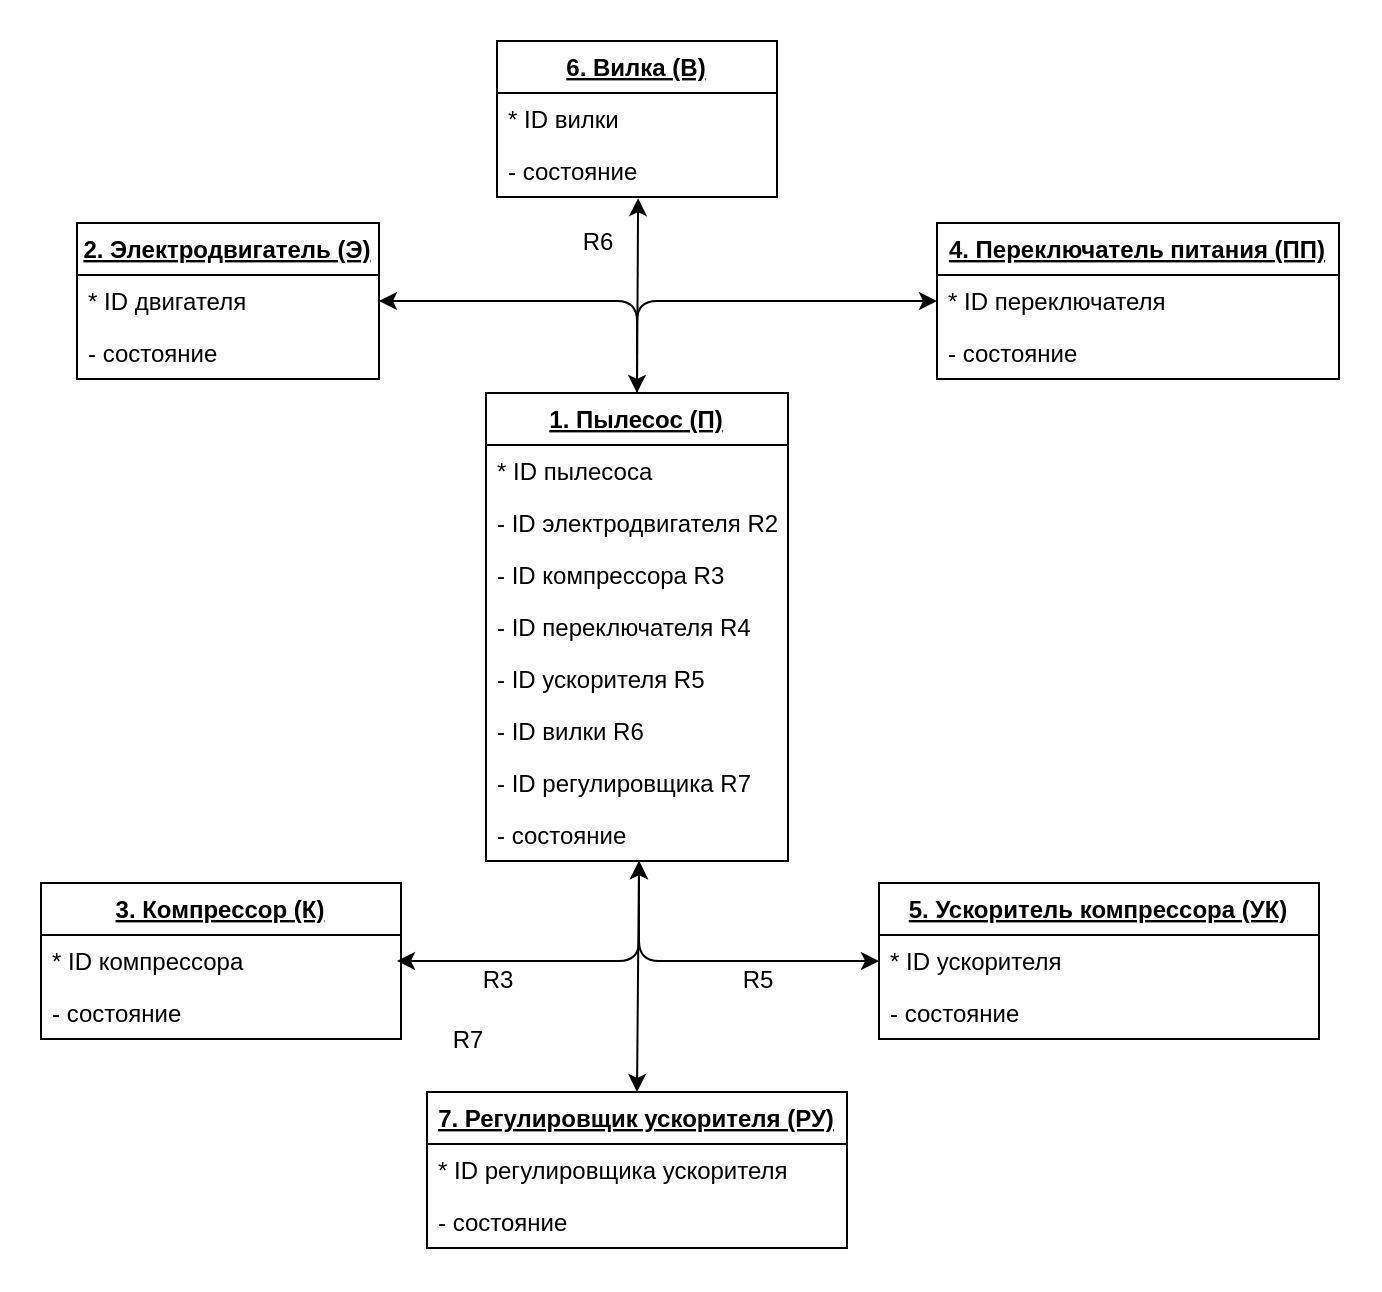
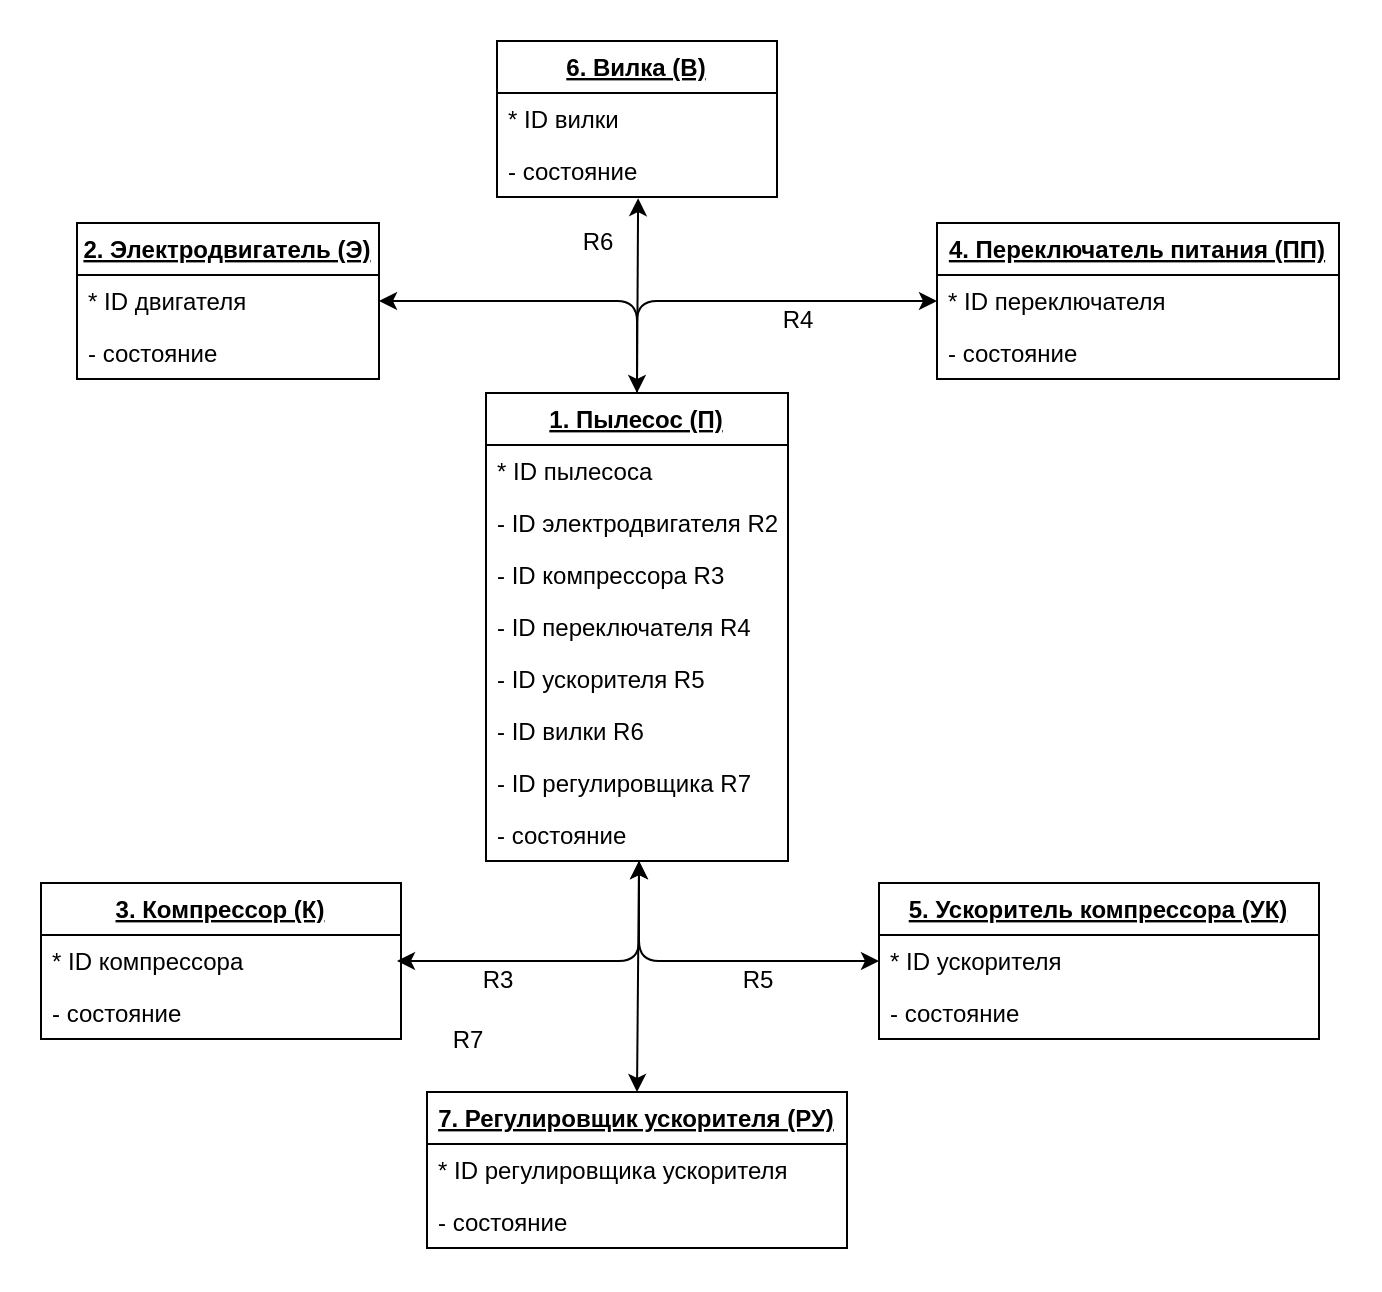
+ <mxCell id="29" value="R4" style="text;html=1;strokeColor=none;fillColor=none;align=center;verticalAlign=middle;whiteSpace=wrap;rounded=0;" parent="1" vertex="1"><mxGeometry x="379" y="150" width="40" height="20" as="geometry" /></mxCell>
